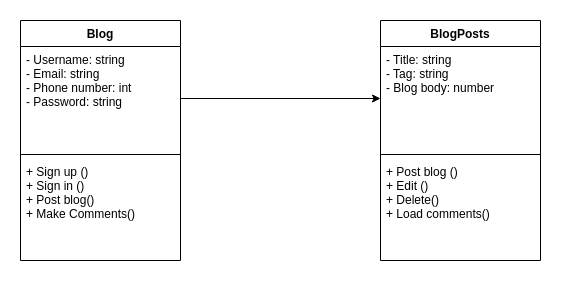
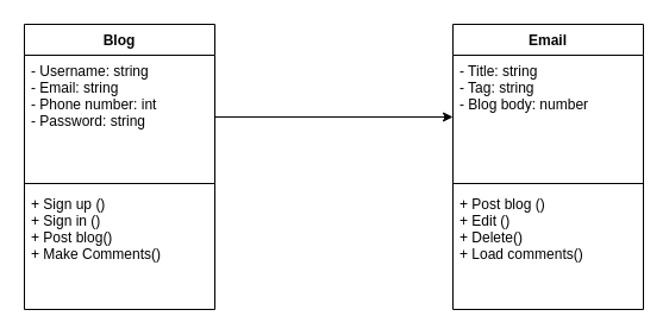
- <mxCell id="6" value="BlogPosts" style="swimlane;fontStyle=1;align=center;verticalAlign=top;childLayout=stackLayout;horizontal=1;startSize=26;horizontalStack=0;resizeParent=1;resizeParentMax=0;resizeLast=0;collapsible=1;marginBottom=0;" vertex="1" parent="1"><mxGeometry x="380" y="20" width="160" height="240" as="geometry" /></mxCell>
+ <mxCell id="6" value="Email" style="swimlane;fontStyle=1;align=center;verticalAlign=top;childLayout=stackLayout;horizontal=1;startSize=26;horizontalStack=0;resizeParent=1;resizeParentMax=0;resizeLast=0;collapsible=1;marginBottom=0;" vertex="1" parent="1"><mxGeometry x="380" y="20" width="160" height="240" as="geometry" /></mxCell>
